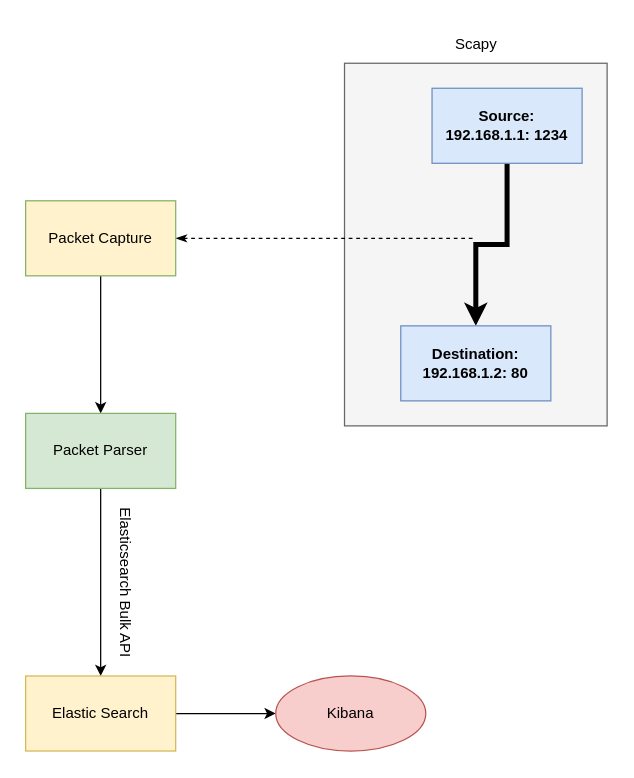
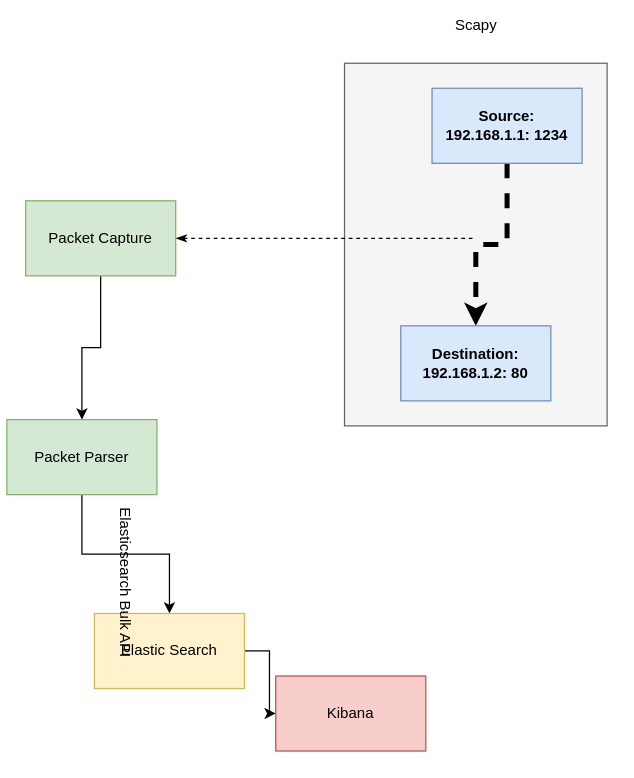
- <mxCell id="8" value="Scapy" style="text;html=1;align=center;verticalAlign=middle;resizable=0;points=[];autosize=1;strokeColor=none;fillColor=none;" vertex="1" parent="1"><mxGeometry x="350" y="20" width="60" height="30" as="geometry" /></mxCell>
+ <mxCell id="8" value="Scapy" style="text;html=1;align=center;verticalAlign=middle;resizable=0;points=[];autosize=1;strokeColor=none;fillColor=none;" vertex="1" parent="1"><mxGeometry x="350" y="5" width="60" height="30" as="geometry" /></mxCell>
- <mxCell id="10" value="Packet Capture" style="rounded=0;whiteSpace=wrap;html=1;fillColor=#fff2cc;strokeColor=#82b366;" vertex="1" parent="1"><mxGeometry x="20" y="160" width="120" height="60" as="geometry" /></mxCell>
+ <mxCell id="10" value="Packet Capture" style="rounded=0;whiteSpace=wrap;html=1;fillColor=#d5e8d4;strokeColor=#82b366;" vertex="1" parent="1"><mxGeometry x="20" y="160" width="120" height="60" as="geometry" /></mxCell>
- <mxCell id="4" value="" style="edgeStyle=orthogonalEdgeStyle;rounded=0;orthogonalLoop=1;jettySize=auto;html=1;strokeWidth=4;" edge="1" parent="2" source="6" target="7"><mxGeometry relative="1" as="geometry" /></mxCell>
+ <mxCell id="4" value="" style="edgeStyle=orthogonalEdgeStyle;rounded=0;orthogonalLoop=1;jettySize=auto;html=1;strokeWidth=4;dashed=1;" edge="1" parent="2" source="6" target="7"><mxGeometry relative="1" as="geometry" /></mxCell>
- <mxCell id="12" value="Packet Parser" style="rounded=0;whiteSpace=wrap;html=1;fillColor=#d5e8d4;strokeColor=#82b366;" vertex="1" parent="1"><mxGeometry x="20" y="330" width="120" height="60" as="geometry" /></mxCell>
+ <mxCell id="12" value="Packet Parser" style="rounded=0;whiteSpace=wrap;html=1;fillColor=#d5e8d4;strokeColor=#82b366;" vertex="1" parent="1"><mxGeometry x="5" y="335" width="120" height="60" as="geometry" /></mxCell>
- <mxCell id="14" value="Elastic Search" style="rounded=0;whiteSpace=wrap;html=1;fillColor=#fff2cc;strokeColor=#d6b656;" vertex="1" parent="1"><mxGeometry x="20" y="540" width="120" height="60" as="geometry" /></mxCell>
+ <mxCell id="14" value="Elastic Search" style="rounded=0;whiteSpace=wrap;html=1;fillColor=#fff2cc;strokeColor=#d6b656;" vertex="1" parent="1"><mxGeometry x="75" y="490" width="120" height="60" as="geometry" /></mxCell>
- <mxCell id="16" value="Kibana" style="ellipse;whiteSpace=wrap;html=1;fillColor=#f8cecc;strokeColor=#b85450;" vertex="1" parent="1"><mxGeometry x="220" y="540" width="120" height="60" as="geometry" /></mxCell>
+ <mxCell id="16" value="Kibana" style="rounded=0;whiteSpace=wrap;html=1;fillColor=#f8cecc;strokeColor=#b85450;" vertex="1" parent="1"><mxGeometry x="220" y="540" width="120" height="60" as="geometry" /></mxCell>
